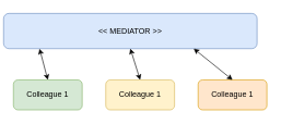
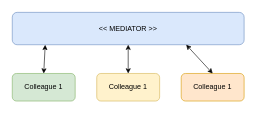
- <mxCell id="2" value="&amp;lt;&amp;lt; MEDIATOR &amp;gt;&amp;gt;" style="rounded=1;whiteSpace=wrap;html=1;fillColor=#dae8fc;strokeColor=#6c8ebf;" vertex="1" parent="1"><mxGeometry x="5" y="20" width="387" height="54" as="geometry" /></mxCell>
+ <mxCell id="2" value="&amp;lt;&amp;lt; MEDIATOR &amp;gt;&amp;gt;" style="rounded=1;whiteSpace=wrap;html=1;fillColor=#dae8fc;strokeColor=#6c8ebf;" vertex="1" parent="1"><mxGeometry x="20" y="20" width="387" height="54" as="geometry" /></mxCell>
